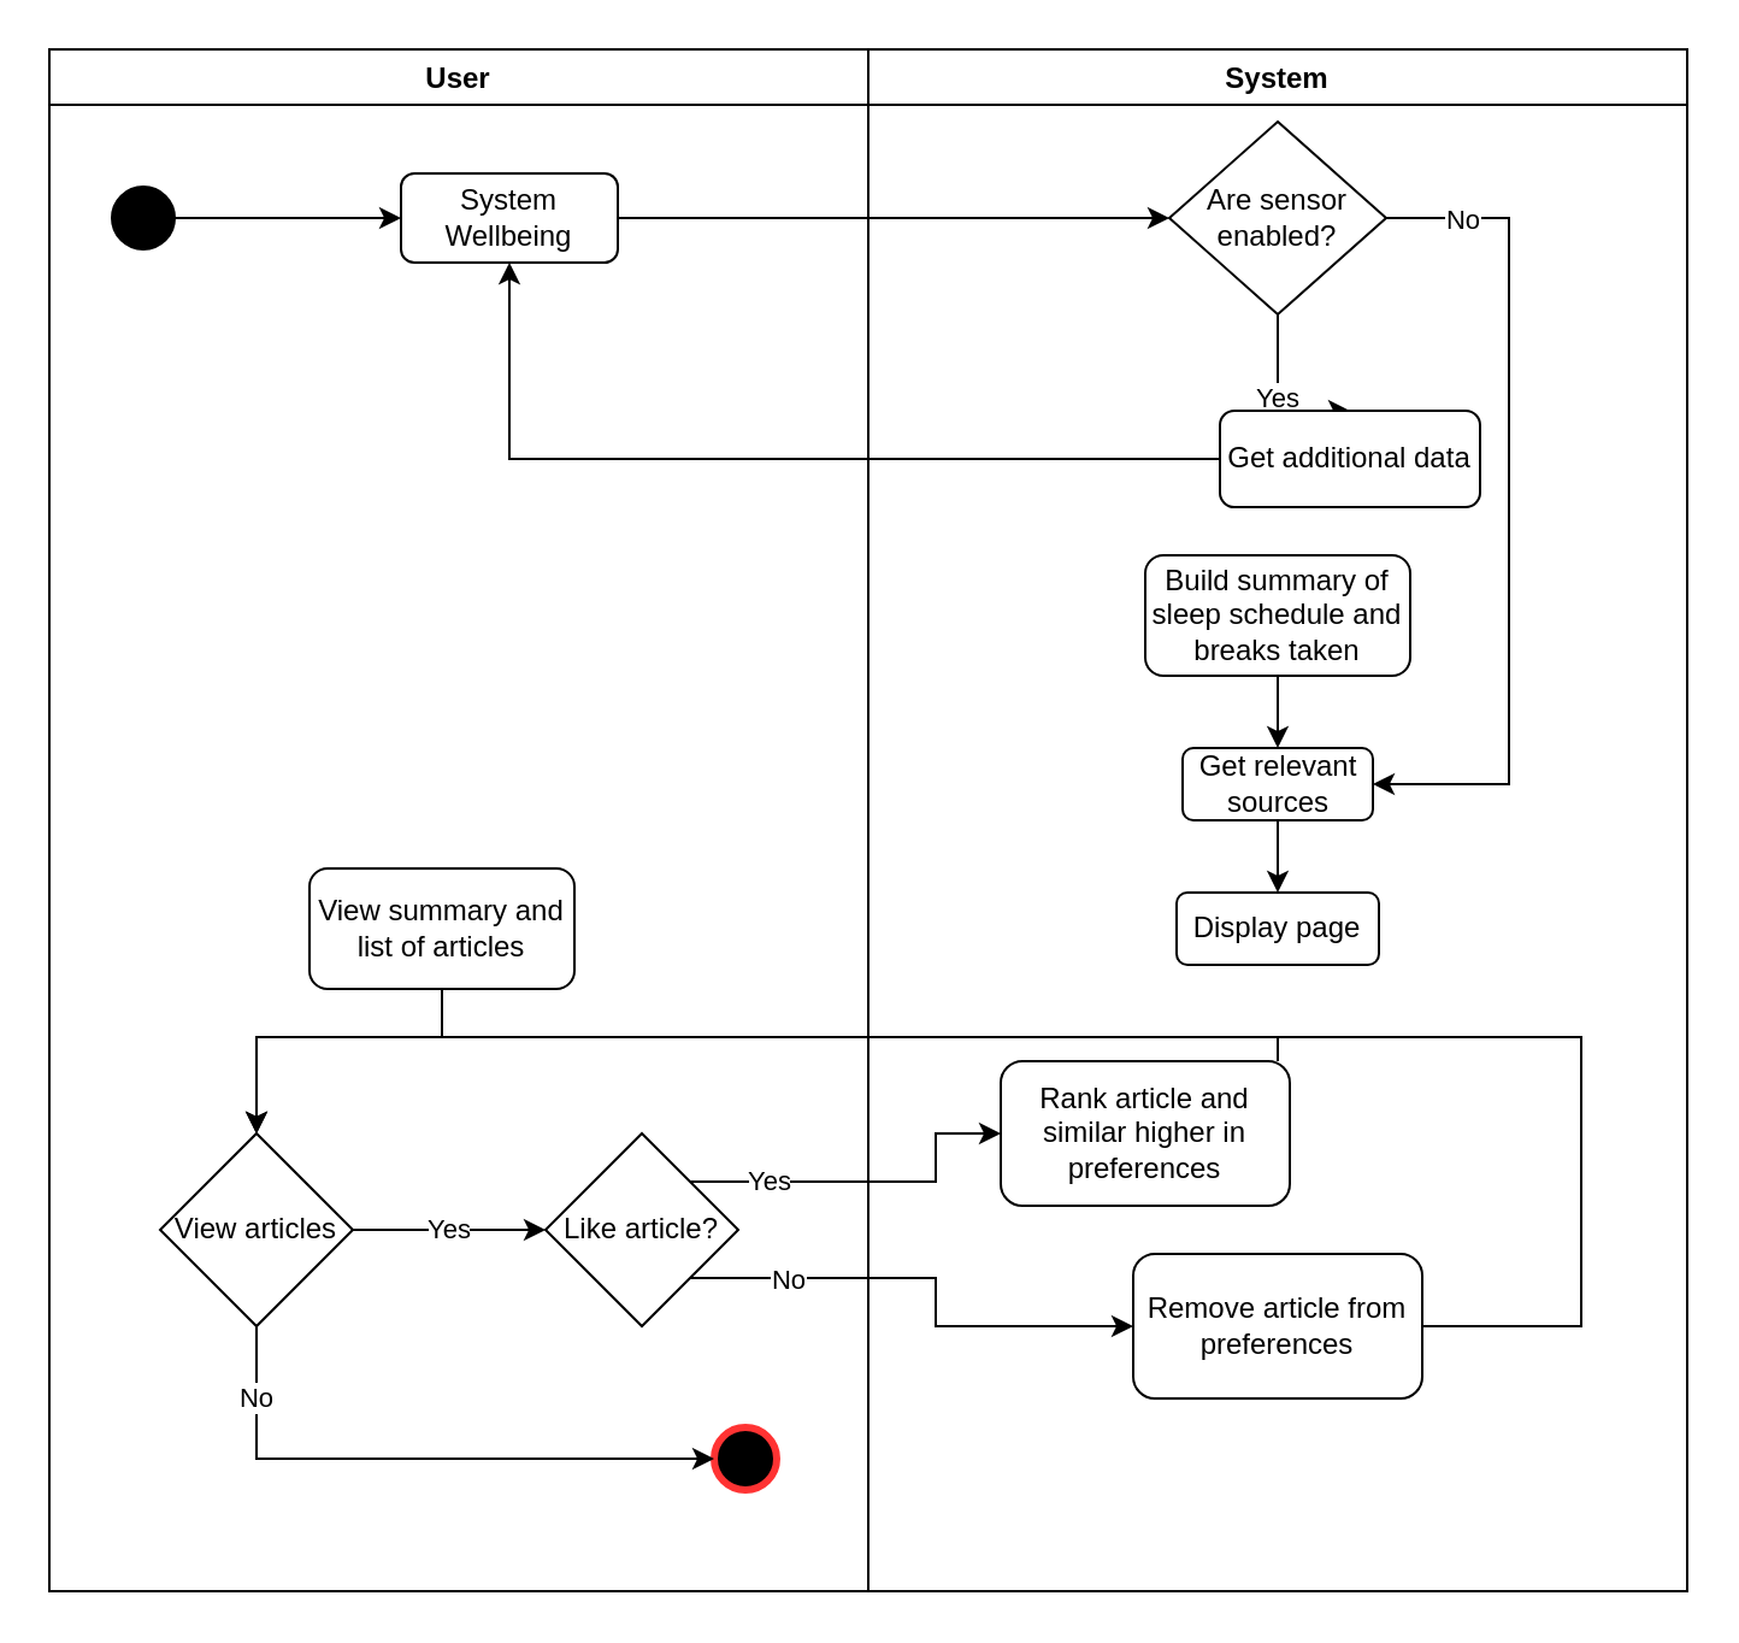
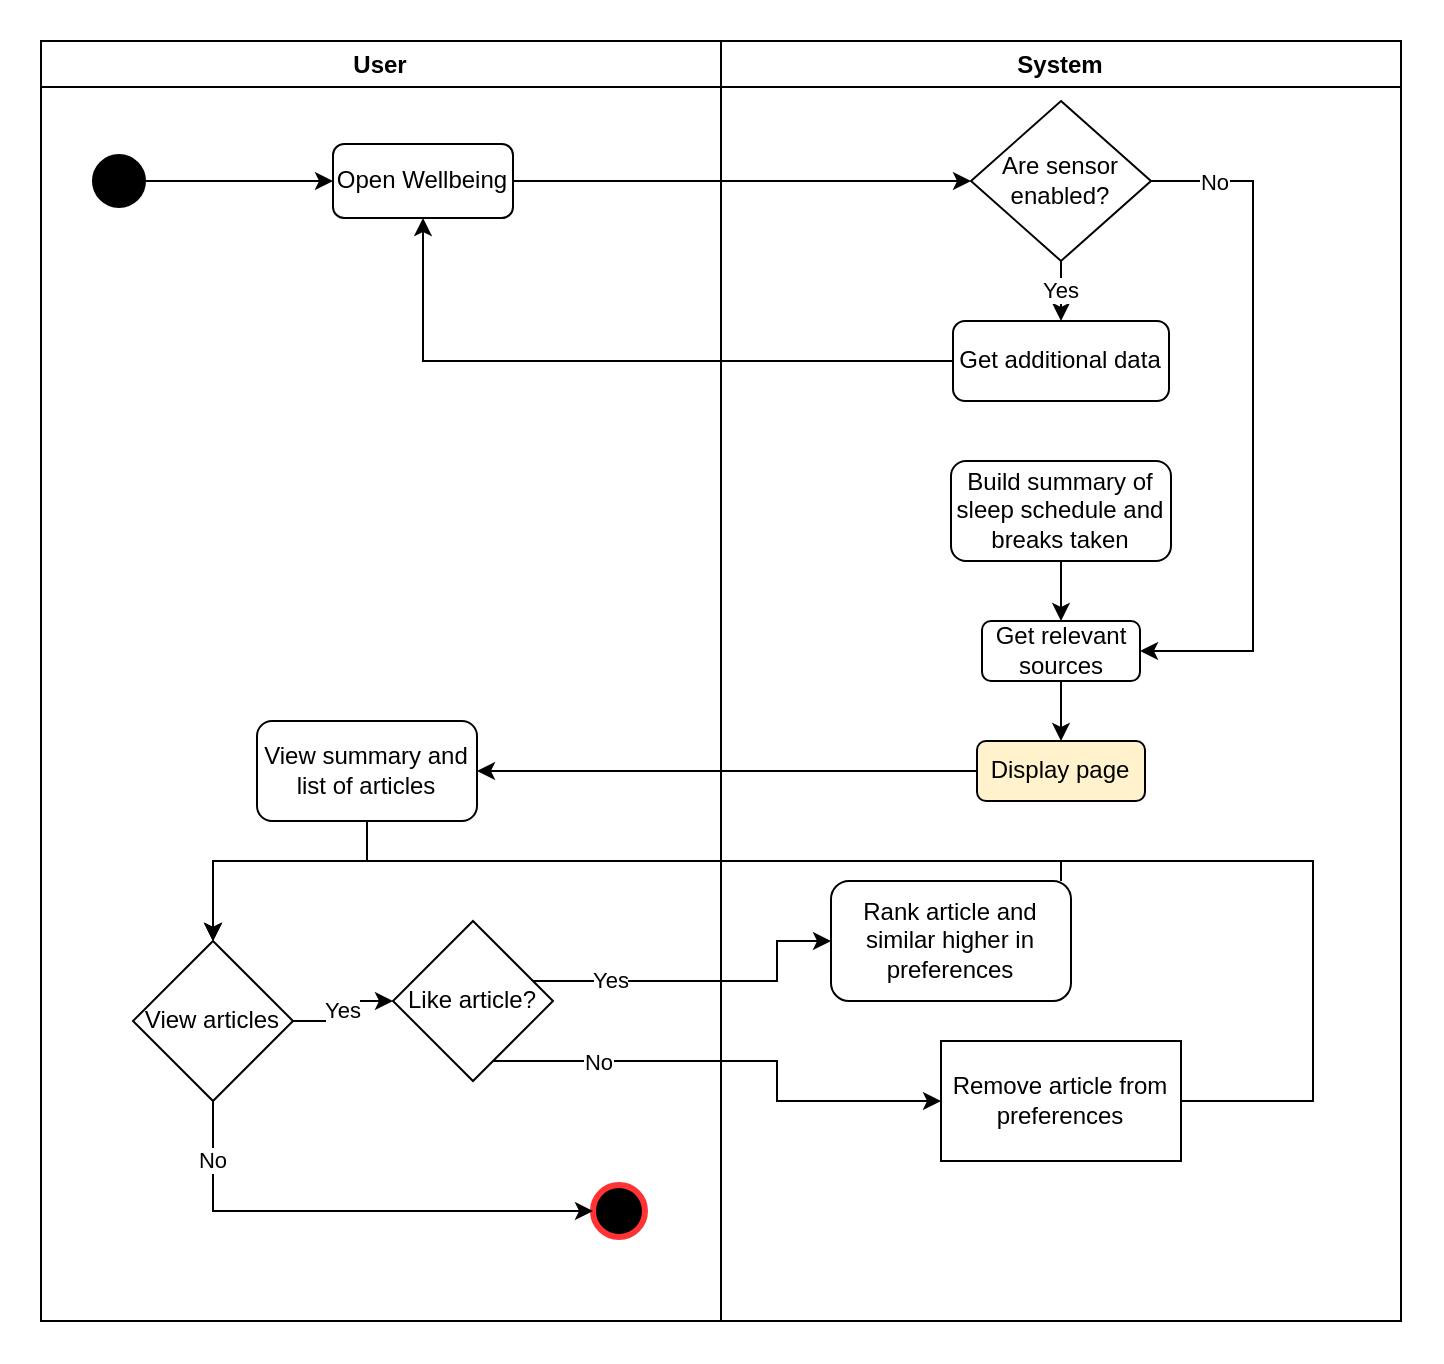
- <mxCell id="6" value="System Wellbeing" style="rounded=1;whiteSpace=wrap;html=1;" vertex="1" parent="3"><mxGeometry x="146" y="51.5" width="90" height="37" as="geometry" /></mxCell>
+ <mxCell id="6" value="Open Wellbeing" style="rounded=1;whiteSpace=wrap;html=1;" vertex="1" parent="3"><mxGeometry x="146" y="51.5" width="90" height="37" as="geometry" /></mxCell>
- <mxCell id="20" value="Get additional data" style="rounded=1;whiteSpace=wrap;html=1;" vertex="1" parent="14"><mxGeometry x="146" y="150" width="108" height="40" as="geometry" /></mxCell>
+ <mxCell id="20" value="Get additional data" style="rounded=1;whiteSpace=wrap;html=1;" vertex="1" parent="14"><mxGeometry x="116" y="140" width="108" height="40" as="geometry" /></mxCell>
+ <mxCell id="29" style="edgeStyle=orthogonalEdgeStyle;rounded=0;orthogonalLoop=1;jettySize=auto;html=1;entryX=1;entryY=0.5;entryDx=0;entryDy=0;" edge="1" parent="2" source="25" target="10"><mxGeometry relative="1" as="geometry" /></mxCell>
- <mxCell id="25" value="Display page" style="rounded=1;whiteSpace=wrap;html=1;" vertex="1" parent="14"><mxGeometry x="128" y="350" width="84" height="30" as="geometry" /></mxCell>
+ <mxCell id="25" value="Display page" style="rounded=1;whiteSpace=wrap;html=1;fillColor=#fff2cc;" vertex="1" parent="14"><mxGeometry x="128" y="350" width="84" height="30" as="geometry" /></mxCell>
- <mxCell id="11" value="Like article?" style="rhombus;whiteSpace=wrap;html=1;" vertex="1" parent="3"><mxGeometry x="206" y="450" width="80" height="80" as="geometry" /></mxCell>
+ <mxCell id="11" value="Like article?" style="rhombus;whiteSpace=wrap;html=1;" vertex="1" parent="3"><mxGeometry x="176" y="440" width="80" height="80" as="geometry" /></mxCell>
- <mxCell id="27" value="Remove article from preferences" style="rounded=1;whiteSpace=wrap;html=1;" vertex="1" parent="14"><mxGeometry x="110" y="500" width="120" height="60" as="geometry" /></mxCell>
+ <mxCell id="27" value="Remove article from preferences" style="whiteSpace=wrap;html=1;rounded=0;" vertex="1" parent="14"><mxGeometry x="110" y="500" width="120" height="60" as="geometry" /></mxCell>
